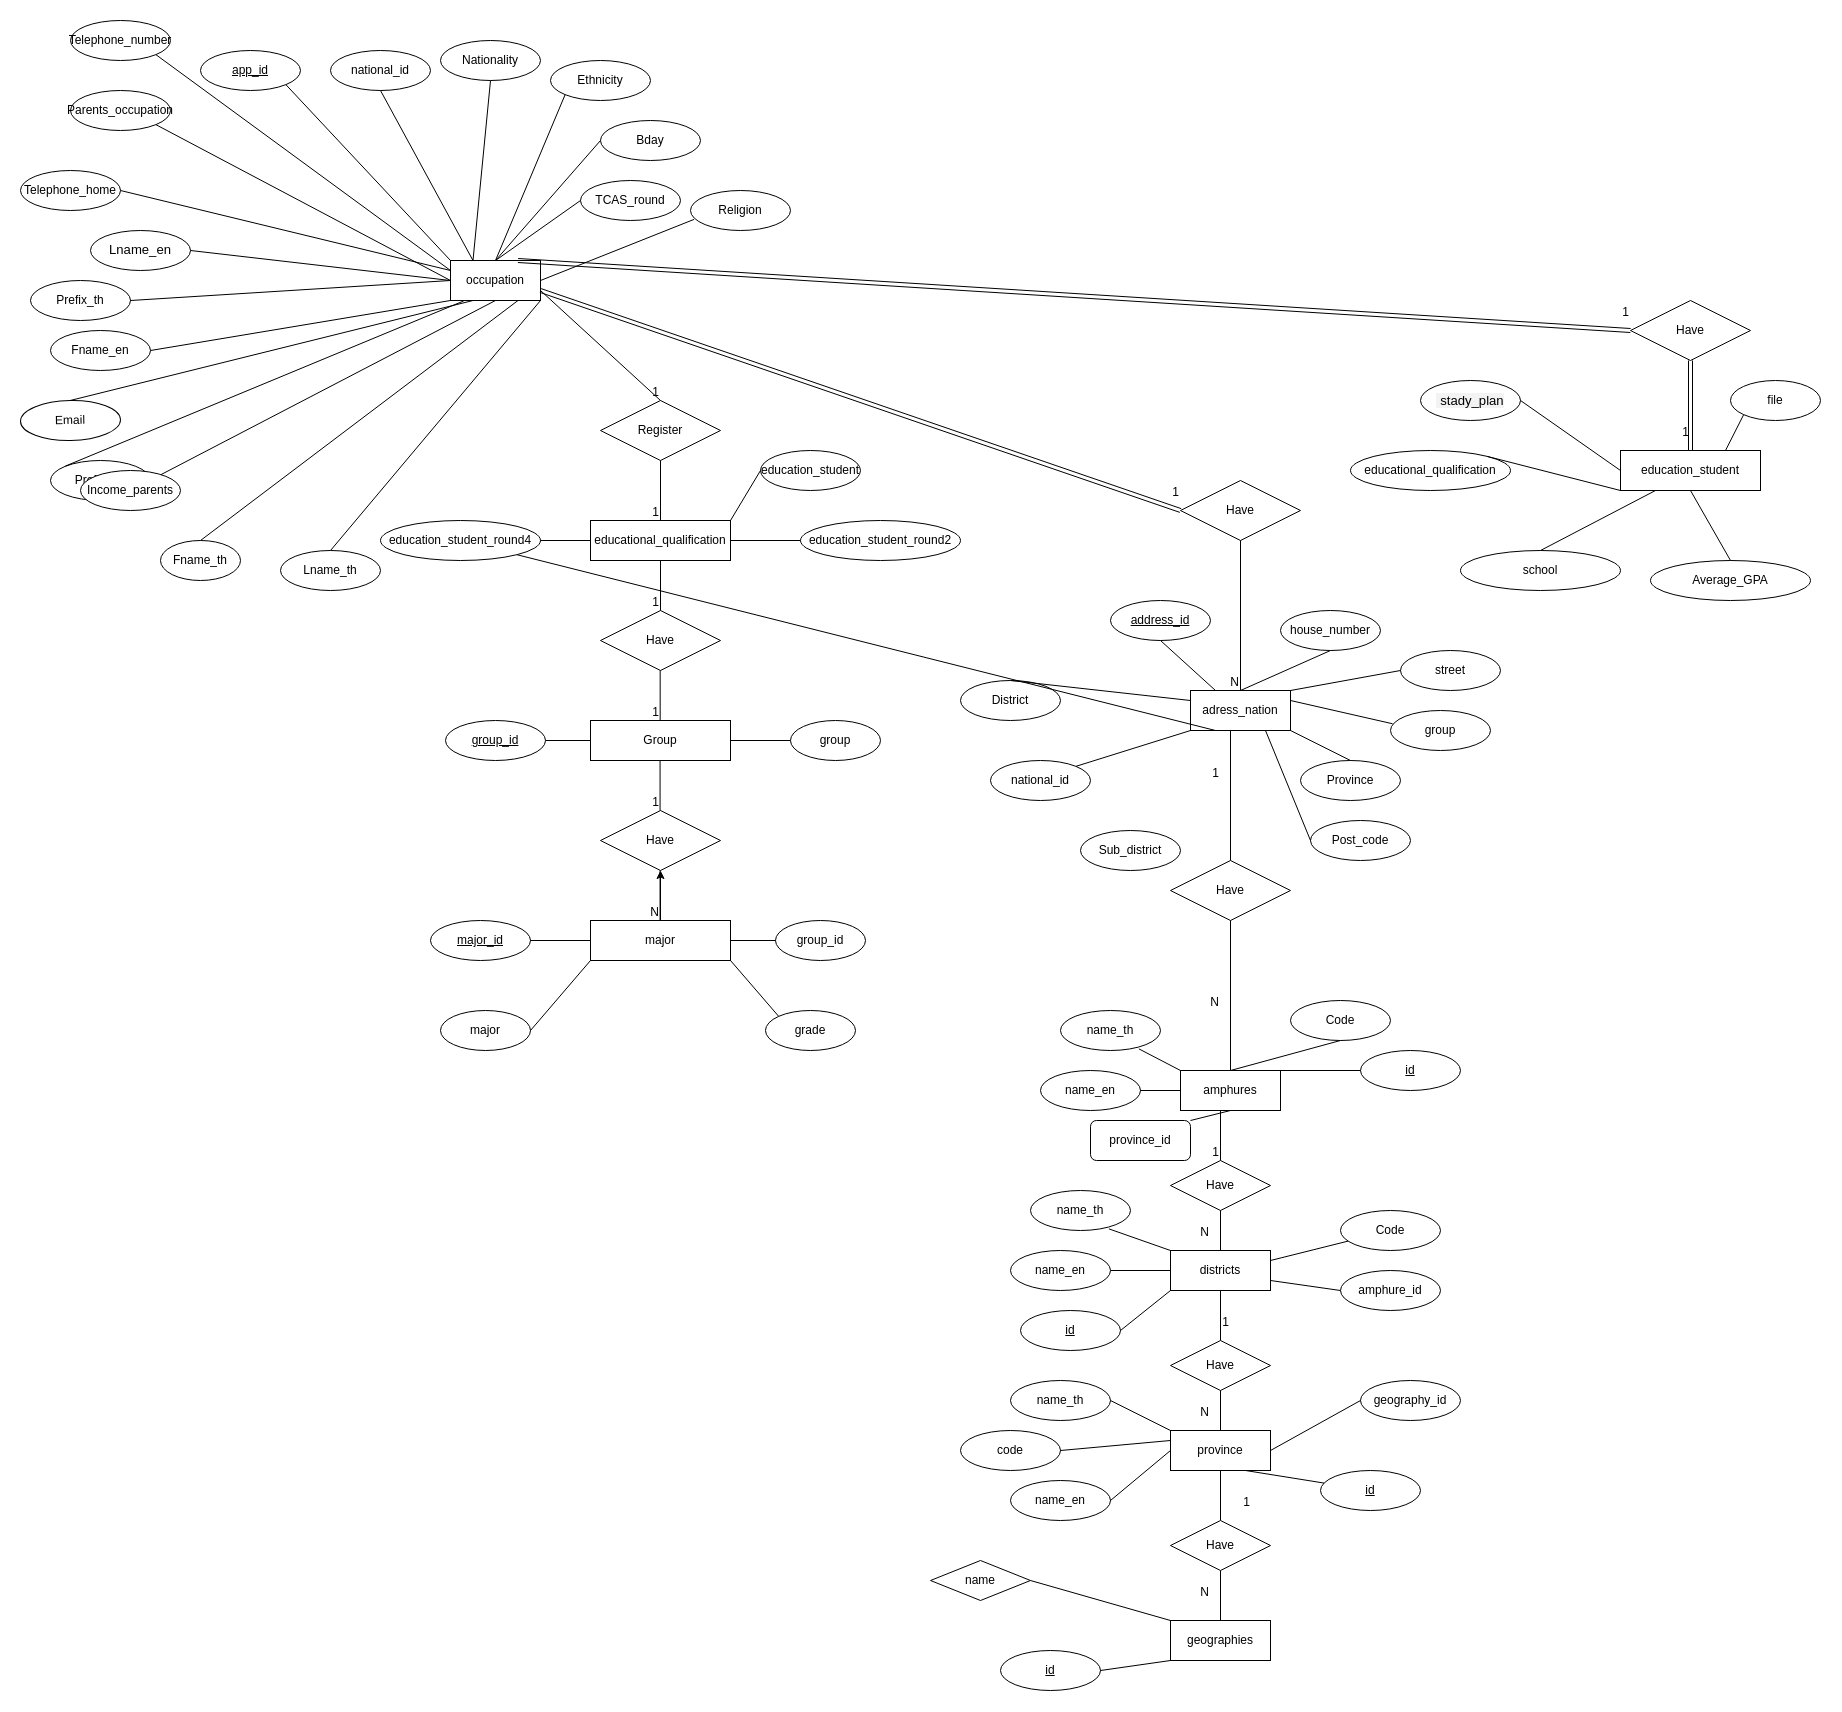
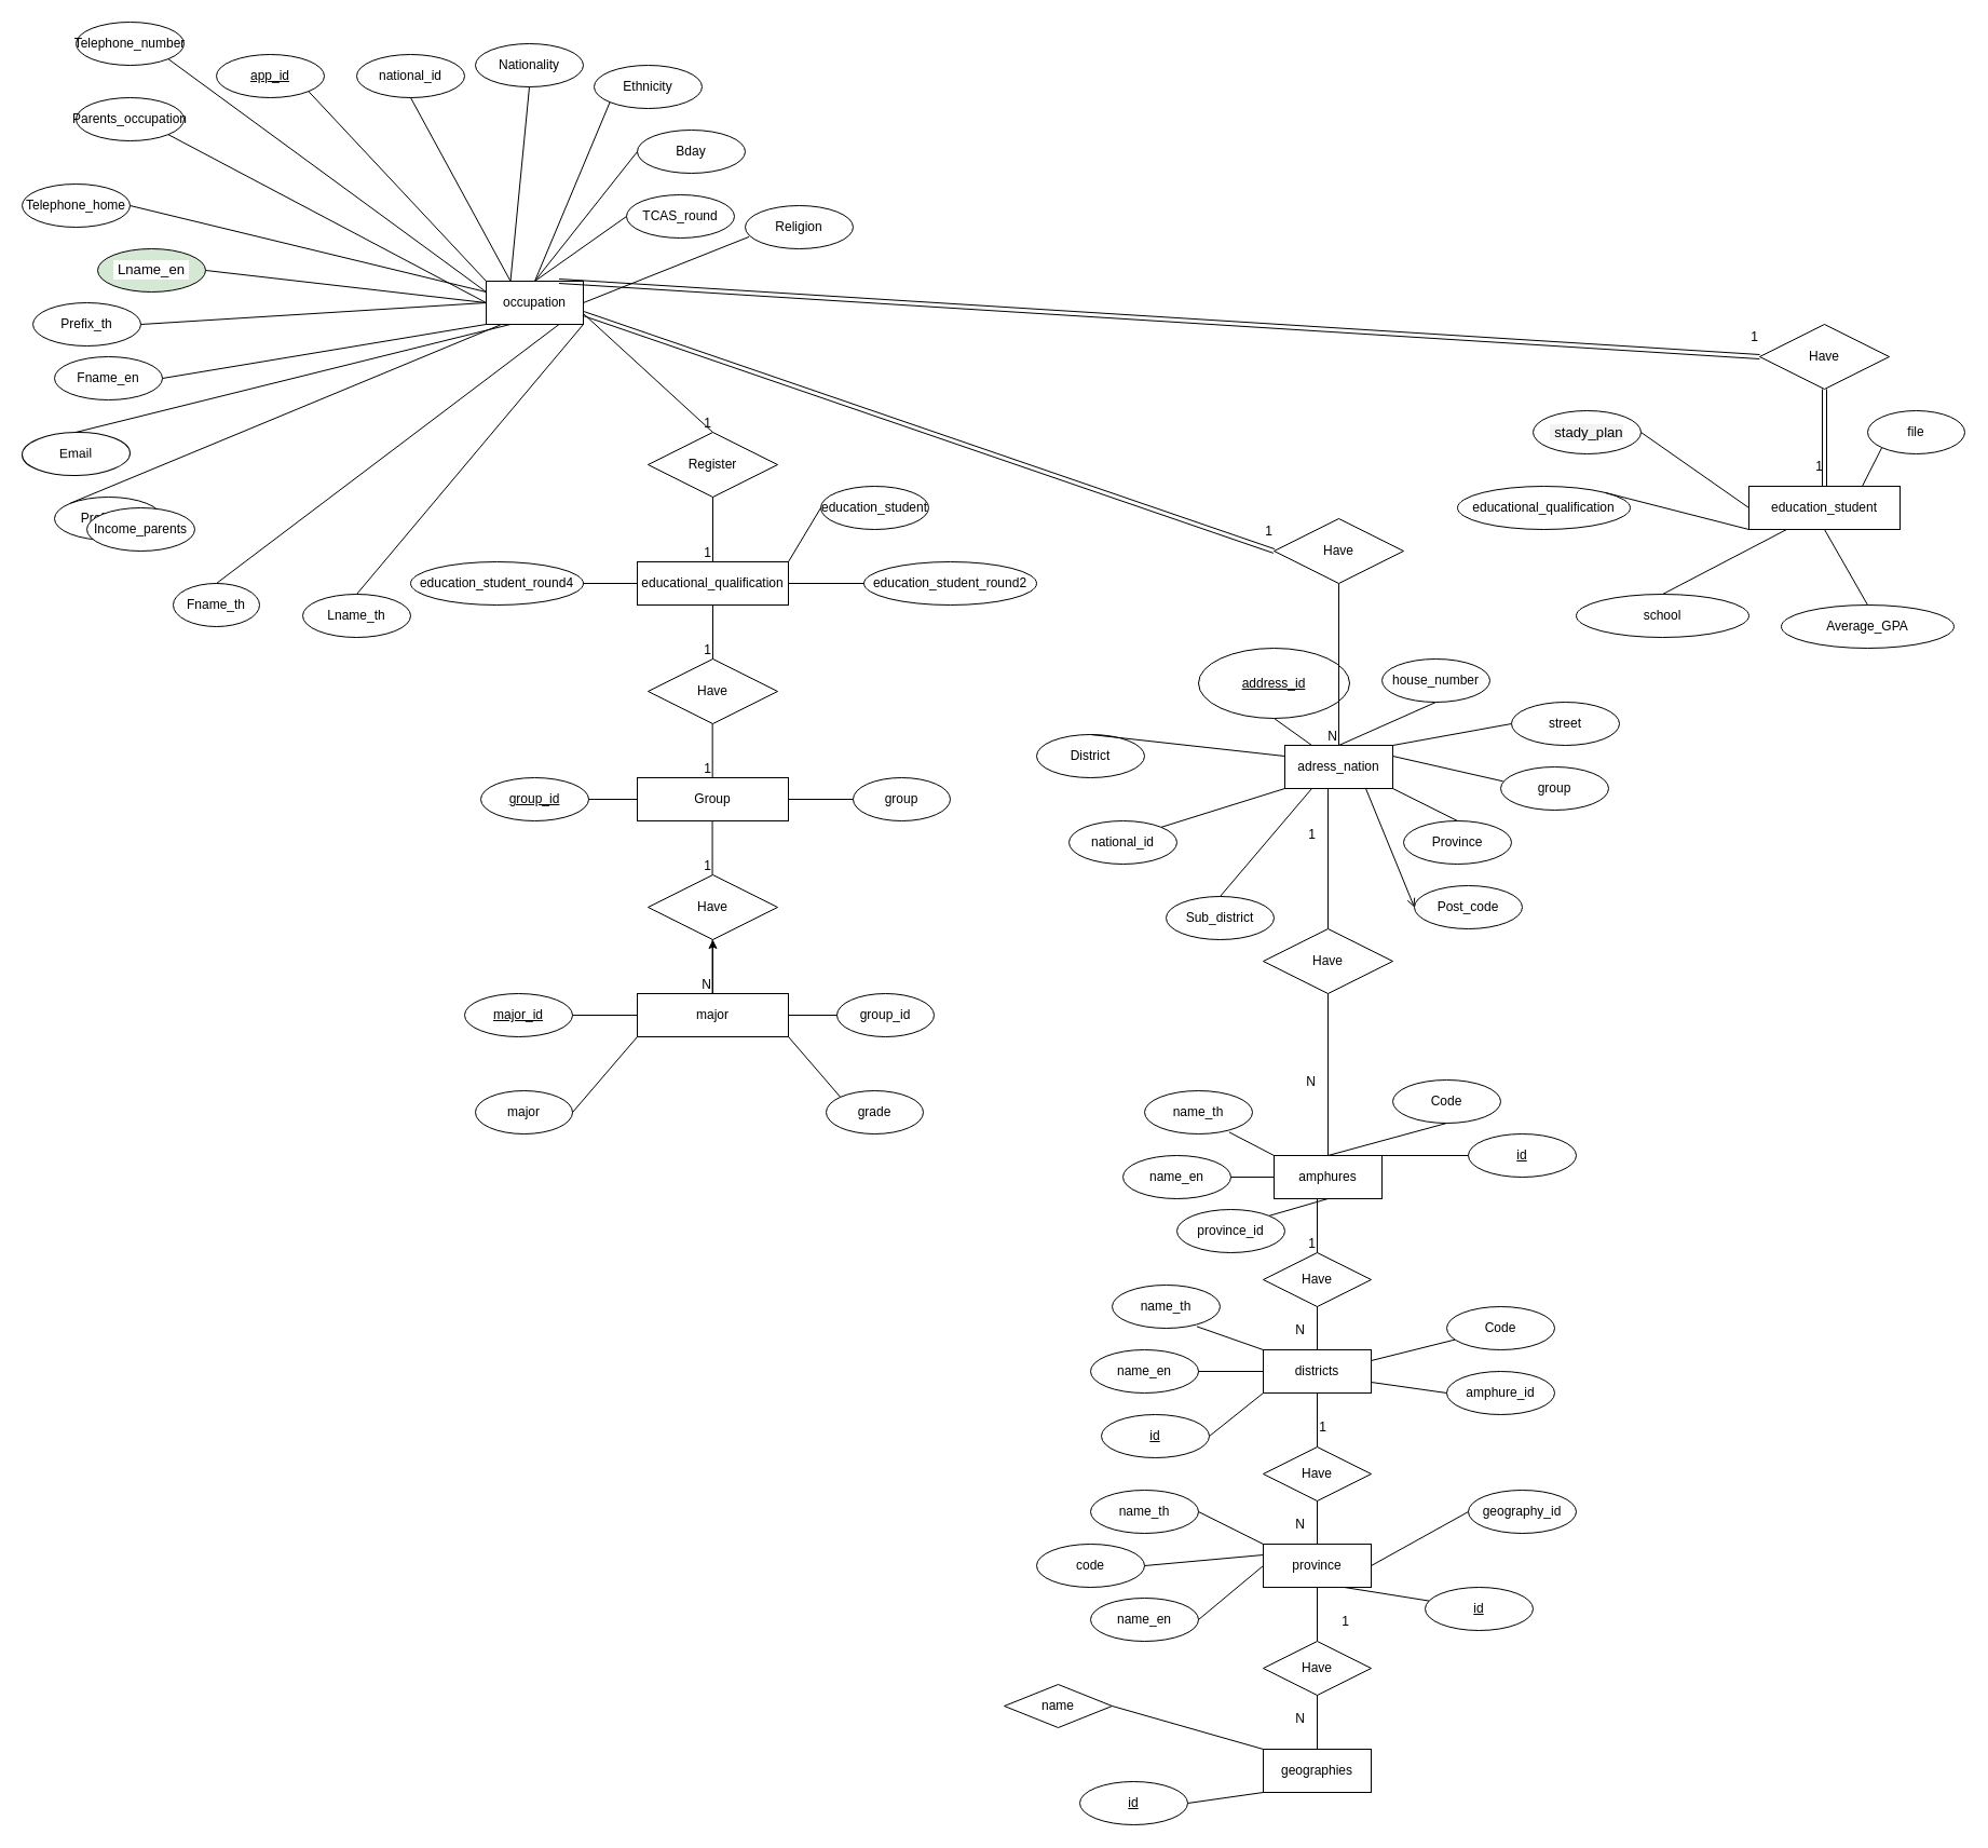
- <mxCell id="21" value="Bday" style="ellipse;whiteSpace=wrap;html=1;align=center;" vertex="1" parent="1"><mxGeometry x="600" y="120" width="100" height="40" as="geometry" /></mxCell>
+ <mxCell id="21" value="Bday" style="ellipse;whiteSpace=wrap;html=1;align=center;" vertex="1" parent="1"><mxGeometry x="590" y="120" width="100" height="40" as="geometry" /></mxCell>
- <mxCell id="12" value="&lt;br&gt;&lt;table style=&quot;border-color: var(--bs-table-border-color); caption-side: top; border-collapse: collapse; --bs-table-color: var(--bs-body-color); --bs-table-bg: #fff; --bs-table-border-color: #fff; --bs-table-accent-bg: transparent; --bs-table-striped-color: var(--bs-body-color); --bs-table-striped-bg: #dfdfdf; --bs-table-active-color: var(--bs-body-color); --bs-table-active-bg: rgba(0, 0, 0, 0.1); --bs-table-hover-color: #000; --bs-table-hover-bg: rgba(0, 0, 0, 0.075); margin-bottom: 1rem; color: rgb(68, 68, 68); font-family: sans-serif; font-size: 13.12px; text-align: left; background-color: rgb(255, 255, 255); width: auto !important; vertical-align: middle !important;&quot; class=&quot;table table-striped table-hover w-auto align-middle&quot; id=&quot;tablestructure&quot;&gt;&lt;tbody style=&quot;border-color: inherit; box-sizing: border-box; border-style: solid; border-width: 0px; vertical-align: inherit;&quot;&gt;&lt;tr style=&quot;border-color: inherit; box-sizing: border-box; border-style: solid; border-width: 0px;&quot;&gt;&lt;th style=&quot;border-color: inherit; box-sizing: border-box; text-align: left; border-style: solid; border-width: 0px; padding: 0.1em 0.3em; background-color: var(--bs-table-bg); box-shadow: inset 0 0 0 9999px var(--bs-table-accent-bg); text-shadow: rgb(255, 255, 255) 0px 1px 0px; vertical-align: middle; color: rgb(0, 0, 0);&quot; class=&quot;text-nowrap&quot;&gt;&lt;label style=&quot;border-color: var(--border-color); box-sizing: border-box; display: inline-block; font-weight: normal;&quot; for=&quot;checkbox_row_9&quot;&gt;Lname_en&lt;/label&gt;&lt;/th&gt;&lt;/tr&gt;&lt;/tbody&gt;&lt;/table&gt;" style="ellipse;whiteSpace=wrap;html=1;align=center;" vertex="1" parent="1"><mxGeometry x="90" y="230" width="100" height="40" as="geometry" /></mxCell>
+ <mxCell id="12" value="&lt;br&gt;&lt;table style=&quot;border-color: var(--bs-table-border-color); caption-side: top; border-collapse: collapse; --bs-table-color: var(--bs-body-color); --bs-table-bg: #fff; --bs-table-border-color: #fff; --bs-table-accent-bg: transparent; --bs-table-striped-color: var(--bs-body-color); --bs-table-striped-bg: #dfdfdf; --bs-table-active-color: var(--bs-body-color); --bs-table-active-bg: rgba(0, 0, 0, 0.1); --bs-table-hover-color: #000; --bs-table-hover-bg: rgba(0, 0, 0, 0.075); margin-bottom: 1rem; color: rgb(68, 68, 68); font-family: sans-serif; font-size: 13.12px; text-align: left; background-color: rgb(255, 255, 255); width: auto !important; vertical-align: middle !important;&quot; class=&quot;table table-striped table-hover w-auto align-middle&quot; id=&quot;tablestructure&quot;&gt;&lt;tbody style=&quot;border-color: inherit; box-sizing: border-box; border-style: solid; border-width: 0px; vertical-align: inherit;&quot;&gt;&lt;tr style=&quot;border-color: inherit; box-sizing: border-box; border-style: solid; border-width: 0px;&quot;&gt;&lt;th style=&quot;border-color: inherit; box-sizing: border-box; text-align: left; border-style: solid; border-width: 0px; padding: 0.1em 0.3em; background-color: var(--bs-table-bg); box-shadow: inset 0 0 0 9999px var(--bs-table-accent-bg); text-shadow: rgb(255, 255, 255) 0px 1px 0px; vertical-align: middle; color: rgb(0, 0, 0);&quot; class=&quot;text-nowrap&quot;&gt;&lt;label style=&quot;border-color: var(--border-color); box-sizing: border-box; display: inline-block; font-weight: normal;&quot; for=&quot;checkbox_row_9&quot;&gt;Lname_en&lt;/label&gt;&lt;/th&gt;&lt;/tr&gt;&lt;/tbody&gt;&lt;/table&gt;" style="ellipse;whiteSpace=wrap;html=1;align=center;fillColor=#d5e8d4;" vertex="1" parent="1"><mxGeometry x="90" y="230" width="100" height="40" as="geometry" /></mxCell>
- <mxCell id="27" value="" style="endArrow=none;html=1;rounded=0;entryX=0.5;entryY=1;entryDx=0;entryDy=0;" edge="1" parent="1" source="17" target="3"><mxGeometry relative="1" as="geometry"><mxPoint x="555" y="366" as="sourcePoint" /><mxPoint x="528" y="310" as="targetPoint" /></mxGeometry></mxCell>
- <mxCell id="60" value="" style="endArrow=none;html=1;rounded=0;exitX=0.25;exitY=1;exitDx=0;exitDy=0;" edge="1" parent="1" source="42" target="130"><mxGeometry relative="1" as="geometry"><mxPoint x="1200" y="740" as="sourcePoint" /><mxPoint x="1170" y="780" as="targetPoint" /></mxGeometry></mxCell>
+ <mxCell id="60" value="" style="endArrow=none;html=1;rounded=0;entryX=0.5;entryY=0;entryDx=0;entryDy=0;exitX=0.25;exitY=1;exitDx=0;exitDy=0;" edge="1" parent="1" source="42" target="51"><mxGeometry relative="1" as="geometry"><mxPoint x="1200" y="740" as="sourcePoint" /><mxPoint x="1170" y="780" as="targetPoint" /></mxGeometry></mxCell>
- <mxCell id="44" value="&lt;u style=&quot;border-color: var(--border-color);&quot;&gt;address_id&lt;/u&gt;" style="ellipse;whiteSpace=wrap;html=1;align=center;" vertex="1" parent="1"><mxGeometry x="1110" y="600" width="100" height="40" as="geometry" /></mxCell>
+ <mxCell id="44" value="&lt;u style=&quot;border-color: var(--border-color);&quot;&gt;address_id&lt;/u&gt;" style="ellipse;whiteSpace=wrap;html=1;align=center;" vertex="1" parent="1"><mxGeometry x="1110" y="600" width="140" height="65" as="geometry" /></mxCell>
- <mxCell id="61" value="" style="endArrow=none;html=1;rounded=0;entryX=0;entryY=0.5;entryDx=0;entryDy=0;exitX=0.75;exitY=1;exitDx=0;exitDy=0;" edge="1" parent="1" source="42" target="50"><mxGeometry relative="1" as="geometry"><mxPoint x="1250" y="740" as="sourcePoint" /><mxPoint x="1220" y="840" as="targetPoint" /></mxGeometry></mxCell>
+ <mxCell id="61" value="" style="endArrow=open;html=1;rounded=0;entryX=0;entryY=0.5;entryDx=0;entryDy=0;exitX=0.75;exitY=1;exitDx=0;exitDy=0;" edge="1" parent="1" source="42" target="50"><mxGeometry relative="1" as="geometry"><mxPoint x="1250" y="740" as="sourcePoint" /><mxPoint x="1220" y="840" as="targetPoint" /></mxGeometry></mxCell>
- <mxCell id="68" value="province_id" style="whiteSpace=wrap;html=1;align=center;rounded=1;" vertex="1" parent="1"><mxGeometry x="1090" y="1120" width="100" height="40" as="geometry" /></mxCell>
+ <mxCell id="68" value="province_id" style="ellipse;whiteSpace=wrap;html=1;align=center;" vertex="1" parent="1"><mxGeometry x="1090" y="1120" width="100" height="40" as="geometry" /></mxCell>
